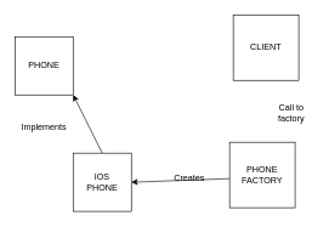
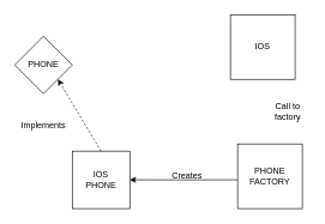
- <mxCell id="8" value="CLIENT" style="whiteSpace=wrap;html=1;aspect=fixed;" vertex="1" parent="1"><mxGeometry x="320" y="20" width="90" height="90" as="geometry" /></mxCell>
+ <mxCell id="8" value="IOS" style="whiteSpace=wrap;html=1;aspect=fixed;" vertex="1" parent="1"><mxGeometry x="320" y="20" width="90" height="90" as="geometry" /></mxCell>
- <mxCell id="2" value="PHONE" style="whiteSpace=wrap;html=1;aspect=fixed;" vertex="1" parent="1"><mxGeometry x="20" y="50" width="80" height="80" as="geometry" /></mxCell>
+ <mxCell id="2" value="PHONE" style="rhombus;whiteSpace=wrap;html=1;aspect=fixed;" vertex="1" parent="1"><mxGeometry x="20" y="50" width="80" height="80" as="geometry" /></mxCell>
- <mxCell id="4" value="" style="endArrow=classic;html=1;rounded=0;exitX=0.5;exitY=0;exitDx=0;exitDy=0;entryX=1;entryY=1;entryDx=0;entryDy=0;" edge="1" parent="1" source="3" target="2"><mxGeometry width="50" height="50" relative="1" as="geometry"><mxPoint x="250" y="230" as="sourcePoint" /><mxPoint x="300" y="180" as="targetPoint" /></mxGeometry></mxCell>
+ <mxCell id="4" value="" style="endArrow=classic;html=1;rounded=0;exitX=0.5;exitY=0;exitDx=0;exitDy=0;entryX=1;entryY=1;entryDx=0;entryDy=0;dashed=1;" edge="1" parent="1" source="3" target="2"><mxGeometry width="50" height="50" relative="1" as="geometry"><mxPoint x="250" y="230" as="sourcePoint" /><mxPoint x="300" y="180" as="targetPoint" /></mxGeometry></mxCell>
- <mxCell id="5" value="PHONE&lt;br&gt;FACTORY" style="whiteSpace=wrap;html=1;aspect=fixed;" vertex="1" parent="1"><mxGeometry x="315" y="195" width="90" height="90" as="geometry" /></mxCell>
+ <mxCell id="5" value="PHONE&lt;br&gt;FACTORY" style="whiteSpace=wrap;html=1;aspect=fixed;" vertex="1" parent="1"><mxGeometry x="330" y="200" width="90" height="90" as="geometry" /></mxCell>
